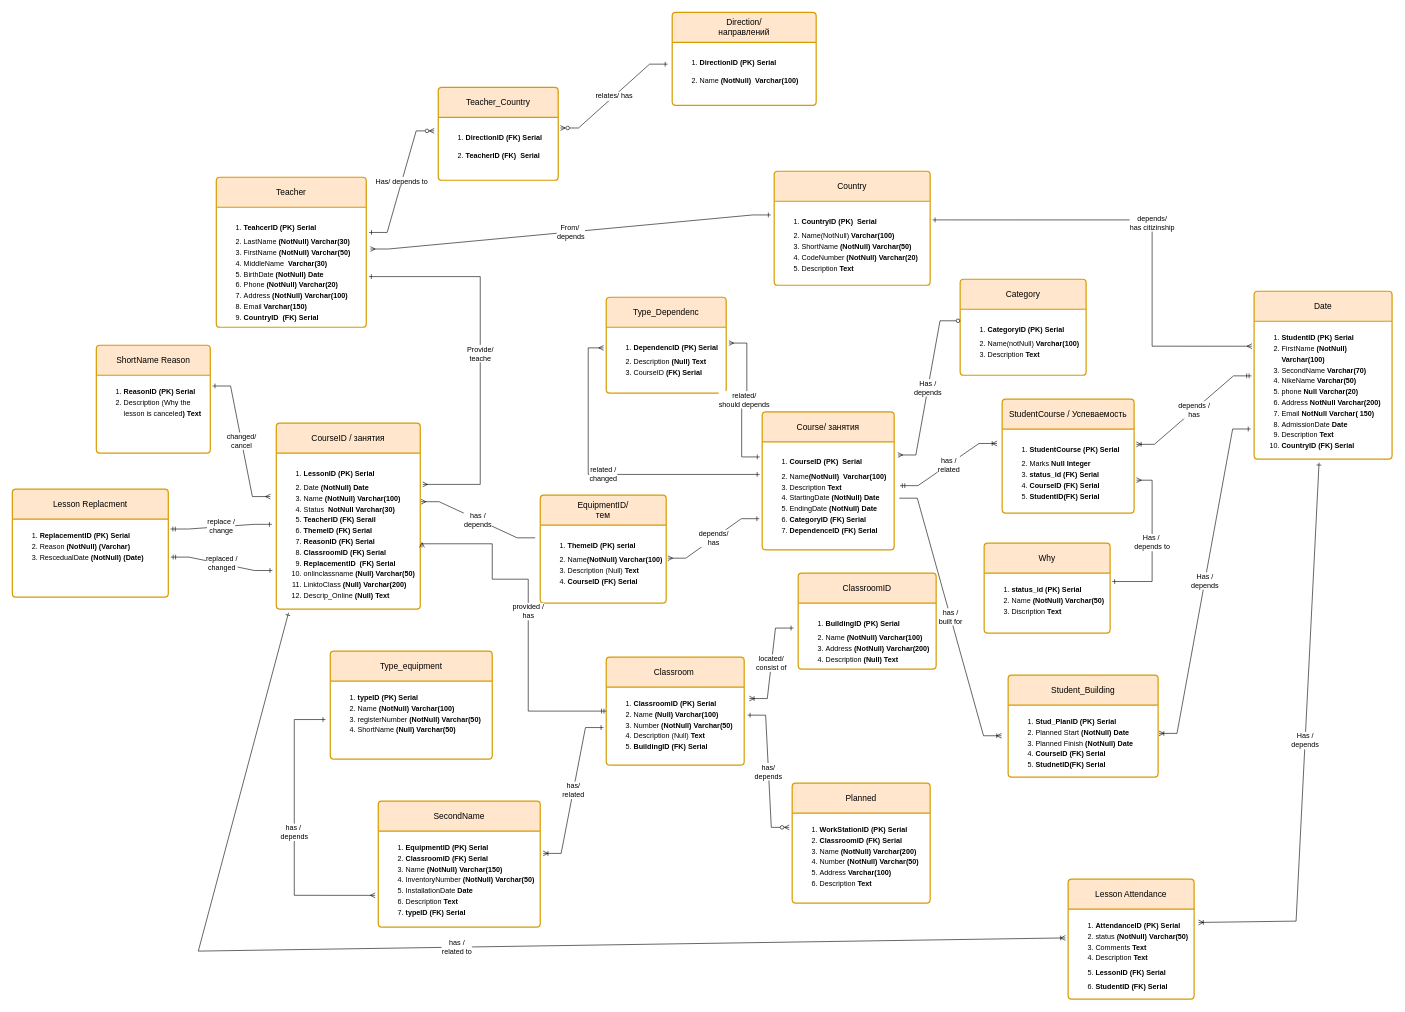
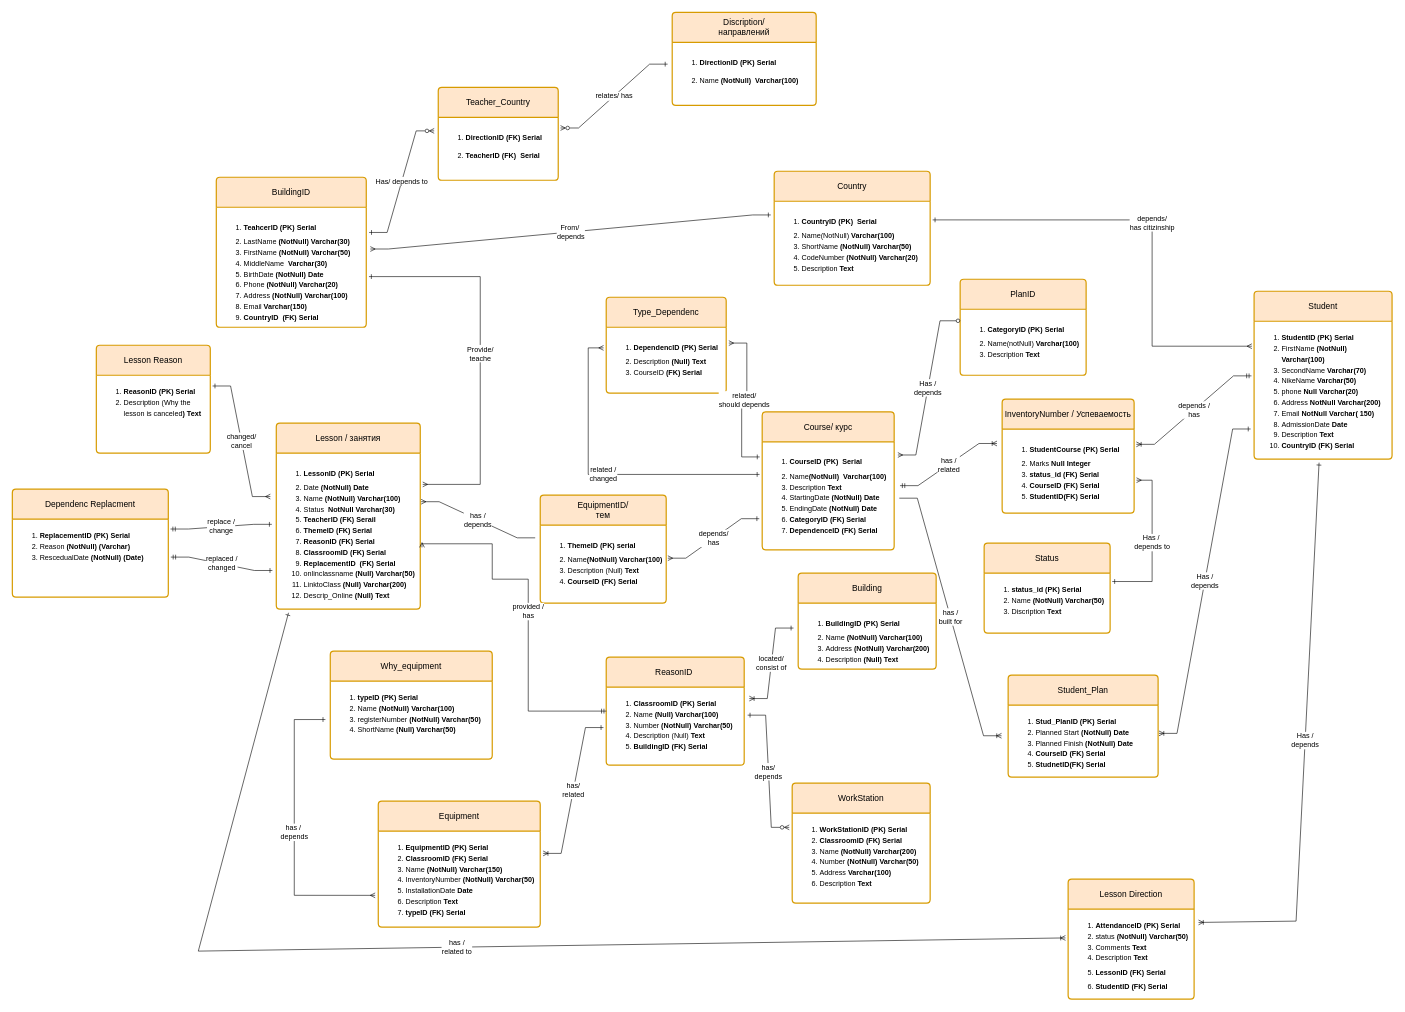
- <mxCell id="4" value="Direction/&lt;div&gt;направлений&lt;/div&gt;" style="swimlane;childLayout=stackLayout;horizontal=1;startSize=50;horizontalStack=0;rounded=1;fontSize=14;fontStyle=0;strokeWidth=2;resizeParent=0;resizeLast=1;shadow=0;dashed=0;align=center;arcSize=4;whiteSpace=wrap;html=1;fillColor=#ffe6cc;strokeColor=#d79b00;" parent="1" vertex="1"><mxGeometry x="1120" y="20" width="240" height="155" as="geometry"><mxRectangle x="270" y="120" width="90" height="50" as="alternateBounds" /></mxGeometry></mxCell>
+ <mxCell id="4" value="Discription/&lt;div&gt;направлений&lt;/div&gt;" style="swimlane;childLayout=stackLayout;horizontal=1;startSize=50;horizontalStack=0;rounded=1;fontSize=14;fontStyle=0;strokeWidth=2;resizeParent=0;resizeLast=1;shadow=0;dashed=0;align=center;arcSize=4;whiteSpace=wrap;html=1;fillColor=#ffe6cc;strokeColor=#d79b00;" parent="1" vertex="1"><mxGeometry x="1120" y="20" width="240" height="155" as="geometry"><mxRectangle x="270" y="120" width="90" height="50" as="alternateBounds" /></mxGeometry></mxCell>
- <mxCell id="2" value="Teacher" style="swimlane;childLayout=stackLayout;horizontal=1;startSize=50;horizontalStack=0;rounded=1;fontSize=14;fontStyle=0;strokeWidth=2;resizeParent=0;resizeLast=1;shadow=0;dashed=0;align=center;arcSize=4;whiteSpace=wrap;html=1;fillColor=#ffe6cc;strokeColor=#d79b00;" parent="1" vertex="1"><mxGeometry x="360" y="295" width="250" height="250" as="geometry"><mxRectangle x="270" y="120" width="90" height="50" as="alternateBounds" /></mxGeometry></mxCell>
+ <mxCell id="2" value="BuildingID" style="swimlane;childLayout=stackLayout;horizontal=1;startSize=50;horizontalStack=0;rounded=1;fontSize=14;fontStyle=0;strokeWidth=2;resizeParent=0;resizeLast=1;shadow=0;dashed=0;align=center;arcSize=4;whiteSpace=wrap;html=1;fillColor=#ffe6cc;strokeColor=#d79b00;" parent="1" vertex="1"><mxGeometry x="360" y="295" width="250" height="250" as="geometry"><mxRectangle x="270" y="120" width="90" height="50" as="alternateBounds" /></mxGeometry></mxCell>
- <mxCell id="17" value="Category" style="swimlane;childLayout=stackLayout;horizontal=1;startSize=50;horizontalStack=0;rounded=1;fontSize=14;fontStyle=0;strokeWidth=2;resizeParent=0;resizeLast=1;shadow=0;dashed=0;align=center;arcSize=4;whiteSpace=wrap;html=1;fillColor=#ffe6cc;strokeColor=#d79b00;" parent="1" vertex="1"><mxGeometry x="1600" y="465" width="210" height="160" as="geometry"><mxRectangle x="270" y="120" width="90" height="50" as="alternateBounds" /></mxGeometry></mxCell>
+ <mxCell id="17" value="PlanID" style="swimlane;childLayout=stackLayout;horizontal=1;startSize=50;horizontalStack=0;rounded=1;fontSize=14;fontStyle=0;strokeWidth=2;resizeParent=0;resizeLast=1;shadow=0;dashed=0;align=center;arcSize=4;whiteSpace=wrap;html=1;fillColor=#ffe6cc;strokeColor=#d79b00;" parent="1" vertex="1"><mxGeometry x="1600" y="465" width="210" height="160" as="geometry"><mxRectangle x="270" y="120" width="90" height="50" as="alternateBounds" /></mxGeometry></mxCell>
- <mxCell id="22" value="Date" style="swimlane;childLayout=stackLayout;horizontal=1;startSize=50;horizontalStack=0;rounded=1;fontSize=14;fontStyle=0;strokeWidth=2;resizeParent=0;resizeLast=1;shadow=0;dashed=0;align=center;arcSize=4;whiteSpace=wrap;html=1;fillColor=#ffe6cc;strokeColor=#d79b00;" parent="1" vertex="1"><mxGeometry x="2090" y="485" width="230" height="280" as="geometry"><mxRectangle x="270" y="120" width="90" height="50" as="alternateBounds" /></mxGeometry></mxCell>
+ <mxCell id="22" value="Student" style="swimlane;childLayout=stackLayout;horizontal=1;startSize=50;horizontalStack=0;rounded=1;fontSize=14;fontStyle=0;strokeWidth=2;resizeParent=0;resizeLast=1;shadow=0;dashed=0;align=center;arcSize=4;whiteSpace=wrap;html=1;fillColor=#ffe6cc;strokeColor=#d79b00;" parent="1" vertex="1"><mxGeometry x="2090" y="485" width="230" height="280" as="geometry"><mxRectangle x="270" y="120" width="90" height="50" as="alternateBounds" /></mxGeometry></mxCell>
- <mxCell id="32" value="ShortName Reason" style="swimlane;childLayout=stackLayout;horizontal=1;startSize=50;horizontalStack=0;rounded=1;fontSize=14;fontStyle=0;strokeWidth=2;resizeParent=0;resizeLast=1;shadow=0;dashed=0;align=center;arcSize=4;whiteSpace=wrap;html=1;fillColor=#ffe6cc;strokeColor=#d79b00;" parent="1" vertex="1"><mxGeometry x="160" y="575" width="190" height="180" as="geometry"><mxRectangle x="270" y="120" width="90" height="50" as="alternateBounds" /></mxGeometry></mxCell>
+ <mxCell id="32" value="Lesson Reason" style="swimlane;childLayout=stackLayout;horizontal=1;startSize=50;horizontalStack=0;rounded=1;fontSize=14;fontStyle=0;strokeWidth=2;resizeParent=0;resizeLast=1;shadow=0;dashed=0;align=center;arcSize=4;whiteSpace=wrap;html=1;fillColor=#ffe6cc;strokeColor=#d79b00;" parent="1" vertex="1"><mxGeometry x="160" y="575" width="190" height="180" as="geometry"><mxRectangle x="270" y="120" width="90" height="50" as="alternateBounds" /></mxGeometry></mxCell>
- <mxCell id="24" value="StudentCourse /&amp;nbsp;Успеваемость" style="swimlane;childLayout=stackLayout;horizontal=1;startSize=50;horizontalStack=0;rounded=1;fontSize=14;fontStyle=0;strokeWidth=2;resizeParent=0;resizeLast=1;shadow=0;dashed=0;align=center;arcSize=4;whiteSpace=wrap;html=1;fillColor=#ffe6cc;strokeColor=#d79b00;" parent="1" vertex="1"><mxGeometry x="1670" y="665" width="220" height="190" as="geometry"><mxRectangle x="270" y="120" width="90" height="50" as="alternateBounds" /></mxGeometry></mxCell>
+ <mxCell id="24" value="InventoryNumber /&amp;nbsp;Успеваемость" style="swimlane;childLayout=stackLayout;horizontal=1;startSize=50;horizontalStack=0;rounded=1;fontSize=14;fontStyle=0;strokeWidth=2;resizeParent=0;resizeLast=1;shadow=0;dashed=0;align=center;arcSize=4;whiteSpace=wrap;html=1;fillColor=#ffe6cc;strokeColor=#d79b00;" parent="1" vertex="1"><mxGeometry x="1670" y="665" width="220" height="190" as="geometry"><mxRectangle x="270" y="120" width="90" height="50" as="alternateBounds" /></mxGeometry></mxCell>
- <mxCell id="13" value="Course/&amp;nbsp;занятия" style="swimlane;childLayout=stackLayout;horizontal=1;startSize=50;horizontalStack=0;rounded=1;fontSize=14;fontStyle=0;strokeWidth=2;resizeParent=0;resizeLast=1;shadow=0;dashed=0;align=center;arcSize=4;whiteSpace=wrap;html=1;fillColor=#ffe6cc;strokeColor=#d79b00;" parent="1" vertex="1"><mxGeometry x="1270" y="686" width="220" height="230" as="geometry"><mxRectangle x="270" y="120" width="90" height="50" as="alternateBounds" /></mxGeometry></mxCell>
+ <mxCell id="13" value="Course/&amp;nbsp;курс" style="swimlane;childLayout=stackLayout;horizontal=1;startSize=50;horizontalStack=0;rounded=1;fontSize=14;fontStyle=0;strokeWidth=2;resizeParent=0;resizeLast=1;shadow=0;dashed=0;align=center;arcSize=4;whiteSpace=wrap;html=1;fillColor=#ffe6cc;strokeColor=#d79b00;" parent="1" vertex="1"><mxGeometry x="1270" y="686" width="220" height="230" as="geometry"><mxRectangle x="270" y="120" width="90" height="50" as="alternateBounds" /></mxGeometry></mxCell>
- <mxCell id="10" value="CourseID /&amp;nbsp;занятия" style="swimlane;childLayout=stackLayout;horizontal=1;startSize=50;horizontalStack=0;rounded=1;fontSize=14;fontStyle=0;strokeWidth=2;resizeParent=0;resizeLast=1;shadow=0;dashed=0;align=center;arcSize=4;whiteSpace=wrap;html=1;fillColor=#ffe6cc;strokeColor=#d79b00;" parent="1" vertex="1"><mxGeometry x="460" y="705" width="240" height="310" as="geometry"><mxRectangle x="270" y="120" width="90" height="50" as="alternateBounds" /></mxGeometry></mxCell>
+ <mxCell id="10" value="Lesson /&amp;nbsp;занятия" style="swimlane;childLayout=stackLayout;horizontal=1;startSize=50;horizontalStack=0;rounded=1;fontSize=14;fontStyle=0;strokeWidth=2;resizeParent=0;resizeLast=1;shadow=0;dashed=0;align=center;arcSize=4;whiteSpace=wrap;html=1;fillColor=#ffe6cc;strokeColor=#d79b00;" parent="1" vertex="1"><mxGeometry x="460" y="705" width="240" height="310" as="geometry"><mxRectangle x="270" y="120" width="90" height="50" as="alternateBounds" /></mxGeometry></mxCell>
- <mxCell id="59" value="Lesson Replacment" style="swimlane;childLayout=stackLayout;horizontal=1;startSize=50;horizontalStack=0;rounded=1;fontSize=14;fontStyle=0;strokeWidth=2;resizeParent=0;resizeLast=1;shadow=0;dashed=0;align=center;arcSize=4;whiteSpace=wrap;html=1;fillColor=#ffe6cc;strokeColor=#d79b00;" parent="1" vertex="1"><mxGeometry x="20" y="815" width="260" height="180" as="geometry"><mxRectangle x="270" y="120" width="90" height="50" as="alternateBounds" /></mxGeometry></mxCell>
+ <mxCell id="59" value="Dependenc Replacment" style="swimlane;childLayout=stackLayout;horizontal=1;startSize=50;horizontalStack=0;rounded=1;fontSize=14;fontStyle=0;strokeWidth=2;resizeParent=0;resizeLast=1;shadow=0;dashed=0;align=center;arcSize=4;whiteSpace=wrap;html=1;fillColor=#ffe6cc;strokeColor=#d79b00;" parent="1" vertex="1"><mxGeometry x="20" y="815" width="260" height="180" as="geometry"><mxRectangle x="270" y="120" width="90" height="50" as="alternateBounds" /></mxGeometry></mxCell>
- <mxCell id="66" value="Why" style="swimlane;childLayout=stackLayout;horizontal=1;startSize=50;horizontalStack=0;rounded=1;fontSize=14;fontStyle=0;strokeWidth=2;resizeParent=0;resizeLast=1;shadow=0;dashed=0;align=center;arcSize=4;whiteSpace=wrap;html=1;fillColor=#ffe6cc;strokeColor=#d79b00;" parent="1" vertex="1"><mxGeometry x="1640" y="905" width="210" height="150" as="geometry"><mxRectangle x="270" y="120" width="90" height="50" as="alternateBounds" /></mxGeometry></mxCell>
+ <mxCell id="66" value="Status" style="swimlane;childLayout=stackLayout;horizontal=1;startSize=50;horizontalStack=0;rounded=1;fontSize=14;fontStyle=0;strokeWidth=2;resizeParent=0;resizeLast=1;shadow=0;dashed=0;align=center;arcSize=4;whiteSpace=wrap;html=1;fillColor=#ffe6cc;strokeColor=#d79b00;" parent="1" vertex="1"><mxGeometry x="1640" y="905" width="210" height="150" as="geometry"><mxRectangle x="270" y="120" width="90" height="50" as="alternateBounds" /></mxGeometry></mxCell>
- <mxCell id="44" value="ClassroomID" style="swimlane;childLayout=stackLayout;horizontal=1;startSize=50;horizontalStack=0;rounded=1;fontSize=14;fontStyle=0;strokeWidth=2;resizeParent=0;resizeLast=1;shadow=0;dashed=0;align=center;arcSize=4;whiteSpace=wrap;html=1;fillColor=#ffe6cc;strokeColor=#d79b00;" parent="1" vertex="1"><mxGeometry x="1330" y="955" width="230" height="160" as="geometry"><mxRectangle x="270" y="120" width="90" height="50" as="alternateBounds" /></mxGeometry></mxCell>
+ <mxCell id="44" value="Building" style="swimlane;childLayout=stackLayout;horizontal=1;startSize=50;horizontalStack=0;rounded=1;fontSize=14;fontStyle=0;strokeWidth=2;resizeParent=0;resizeLast=1;shadow=0;dashed=0;align=center;arcSize=4;whiteSpace=wrap;html=1;fillColor=#ffe6cc;strokeColor=#d79b00;" parent="1" vertex="1"><mxGeometry x="1330" y="955" width="230" height="160" as="geometry"><mxRectangle x="270" y="120" width="90" height="50" as="alternateBounds" /></mxGeometry></mxCell>
- <mxCell id="63" value="Type_equipment" style="swimlane;childLayout=stackLayout;horizontal=1;startSize=50;horizontalStack=0;rounded=1;fontSize=14;fontStyle=0;strokeWidth=2;resizeParent=0;resizeLast=1;shadow=0;dashed=0;align=center;arcSize=4;whiteSpace=wrap;html=1;fillColor=#ffe6cc;strokeColor=#d79b00;" parent="1" vertex="1"><mxGeometry x="550" y="1085" width="270" height="180" as="geometry"><mxRectangle x="270" y="120" width="90" height="50" as="alternateBounds" /></mxGeometry></mxCell>
+ <mxCell id="63" value="Why_equipment" style="swimlane;childLayout=stackLayout;horizontal=1;startSize=50;horizontalStack=0;rounded=1;fontSize=14;fontStyle=0;strokeWidth=2;resizeParent=0;resizeLast=1;shadow=0;dashed=0;align=center;arcSize=4;whiteSpace=wrap;html=1;fillColor=#ffe6cc;strokeColor=#d79b00;" parent="1" vertex="1"><mxGeometry x="550" y="1085" width="270" height="180" as="geometry"><mxRectangle x="270" y="120" width="90" height="50" as="alternateBounds" /></mxGeometry></mxCell>
- <mxCell id="35" value="Classroom&amp;nbsp;" style="swimlane;childLayout=stackLayout;horizontal=1;startSize=50;horizontalStack=0;rounded=1;fontSize=14;fontStyle=0;strokeWidth=2;resizeParent=0;resizeLast=1;shadow=0;dashed=0;align=center;arcSize=4;whiteSpace=wrap;html=1;fillColor=#ffe6cc;strokeColor=#d79b00;" parent="1" vertex="1"><mxGeometry x="1010" y="1095" width="230" height="180" as="geometry"><mxRectangle x="270" y="120" width="90" height="50" as="alternateBounds" /></mxGeometry></mxCell>
+ <mxCell id="35" value="ReasonID&amp;nbsp;" style="swimlane;childLayout=stackLayout;horizontal=1;startSize=50;horizontalStack=0;rounded=1;fontSize=14;fontStyle=0;strokeWidth=2;resizeParent=0;resizeLast=1;shadow=0;dashed=0;align=center;arcSize=4;whiteSpace=wrap;html=1;fillColor=#ffe6cc;strokeColor=#d79b00;" parent="1" vertex="1"><mxGeometry x="1010" y="1095" width="230" height="180" as="geometry"><mxRectangle x="270" y="120" width="90" height="50" as="alternateBounds" /></mxGeometry></mxCell>
- <mxCell id="28" value="Student_Building" style="swimlane;childLayout=stackLayout;horizontal=1;startSize=50;horizontalStack=0;rounded=1;fontSize=14;fontStyle=0;strokeWidth=2;resizeParent=0;resizeLast=1;shadow=0;dashed=0;align=center;arcSize=4;whiteSpace=wrap;html=1;fillColor=#ffe6cc;strokeColor=#d79b00;" parent="1" vertex="1"><mxGeometry x="1680" y="1125" width="250" height="170" as="geometry"><mxRectangle x="270" y="120" width="90" height="50" as="alternateBounds" /></mxGeometry></mxCell>
+ <mxCell id="28" value="Student_Plan" style="swimlane;childLayout=stackLayout;horizontal=1;startSize=50;horizontalStack=0;rounded=1;fontSize=14;fontStyle=0;strokeWidth=2;resizeParent=0;resizeLast=1;shadow=0;dashed=0;align=center;arcSize=4;whiteSpace=wrap;html=1;fillColor=#ffe6cc;strokeColor=#d79b00;" parent="1" vertex="1"><mxGeometry x="1680" y="1125" width="250" height="170" as="geometry"><mxRectangle x="270" y="120" width="90" height="50" as="alternateBounds" /></mxGeometry></mxCell>
- <mxCell id="41" value="Planned" style="swimlane;childLayout=stackLayout;horizontal=1;startSize=50;horizontalStack=0;rounded=1;fontSize=14;fontStyle=0;strokeWidth=2;resizeParent=0;resizeLast=1;shadow=0;dashed=0;align=center;arcSize=4;whiteSpace=wrap;html=1;fillColor=#ffe6cc;strokeColor=#d79b00;" parent="1" vertex="1"><mxGeometry x="1320" y="1305" width="230" height="200" as="geometry"><mxRectangle x="270" y="120" width="90" height="50" as="alternateBounds" /></mxGeometry></mxCell>
+ <mxCell id="41" value="WorkStation" style="swimlane;childLayout=stackLayout;horizontal=1;startSize=50;horizontalStack=0;rounded=1;fontSize=14;fontStyle=0;strokeWidth=2;resizeParent=0;resizeLast=1;shadow=0;dashed=0;align=center;arcSize=4;whiteSpace=wrap;html=1;fillColor=#ffe6cc;strokeColor=#d79b00;" parent="1" vertex="1"><mxGeometry x="1320" y="1305" width="230" height="200" as="geometry"><mxRectangle x="270" y="120" width="90" height="50" as="alternateBounds" /></mxGeometry></mxCell>
- <mxCell id="38" value="SecondName" style="swimlane;childLayout=stackLayout;horizontal=1;startSize=50;horizontalStack=0;rounded=1;fontSize=14;fontStyle=0;strokeWidth=2;resizeParent=0;resizeLast=1;shadow=0;dashed=0;align=center;arcSize=4;whiteSpace=wrap;html=1;fillColor=#ffe6cc;strokeColor=#d79b00;" parent="1" vertex="1"><mxGeometry x="630" y="1335" width="270" height="210" as="geometry"><mxRectangle x="270" y="120" width="90" height="50" as="alternateBounds" /></mxGeometry></mxCell>
+ <mxCell id="38" value="Equipment" style="swimlane;childLayout=stackLayout;horizontal=1;startSize=50;horizontalStack=0;rounded=1;fontSize=14;fontStyle=0;strokeWidth=2;resizeParent=0;resizeLast=1;shadow=0;dashed=0;align=center;arcSize=4;whiteSpace=wrap;html=1;fillColor=#ffe6cc;strokeColor=#d79b00;" parent="1" vertex="1"><mxGeometry x="630" y="1335" width="270" height="210" as="geometry"><mxRectangle x="270" y="120" width="90" height="50" as="alternateBounds" /></mxGeometry></mxCell>
- <mxCell id="55" value="Lesson Attendance" style="swimlane;childLayout=stackLayout;horizontal=1;startSize=50;horizontalStack=0;rounded=1;fontSize=14;fontStyle=0;strokeWidth=2;resizeParent=0;resizeLast=1;shadow=0;dashed=0;align=center;arcSize=4;whiteSpace=wrap;html=1;fillColor=#ffe6cc;strokeColor=#d79b00;" parent="1" vertex="1"><mxGeometry x="1780" y="1465" width="210" height="200" as="geometry"><mxRectangle x="270" y="120" width="90" height="50" as="alternateBounds" /></mxGeometry></mxCell>
+ <mxCell id="55" value="Lesson Direction" style="swimlane;childLayout=stackLayout;horizontal=1;startSize=50;horizontalStack=0;rounded=1;fontSize=14;fontStyle=0;strokeWidth=2;resizeParent=0;resizeLast=1;shadow=0;dashed=0;align=center;arcSize=4;whiteSpace=wrap;html=1;fillColor=#ffe6cc;strokeColor=#d79b00;" parent="1" vertex="1"><mxGeometry x="1780" y="1465" width="210" height="200" as="geometry"><mxRectangle x="270" y="120" width="90" height="50" as="alternateBounds" /></mxGeometry></mxCell>
